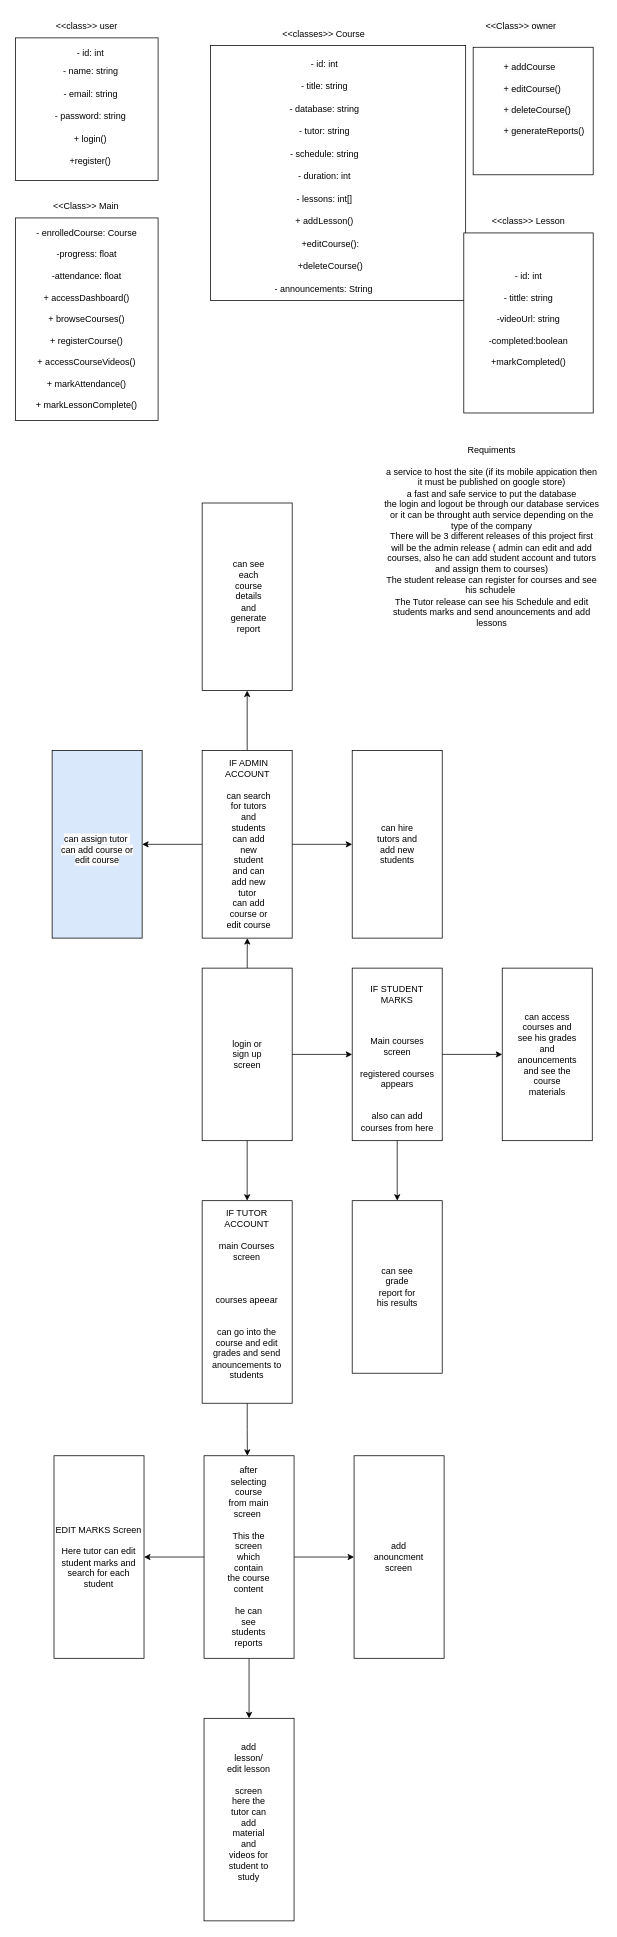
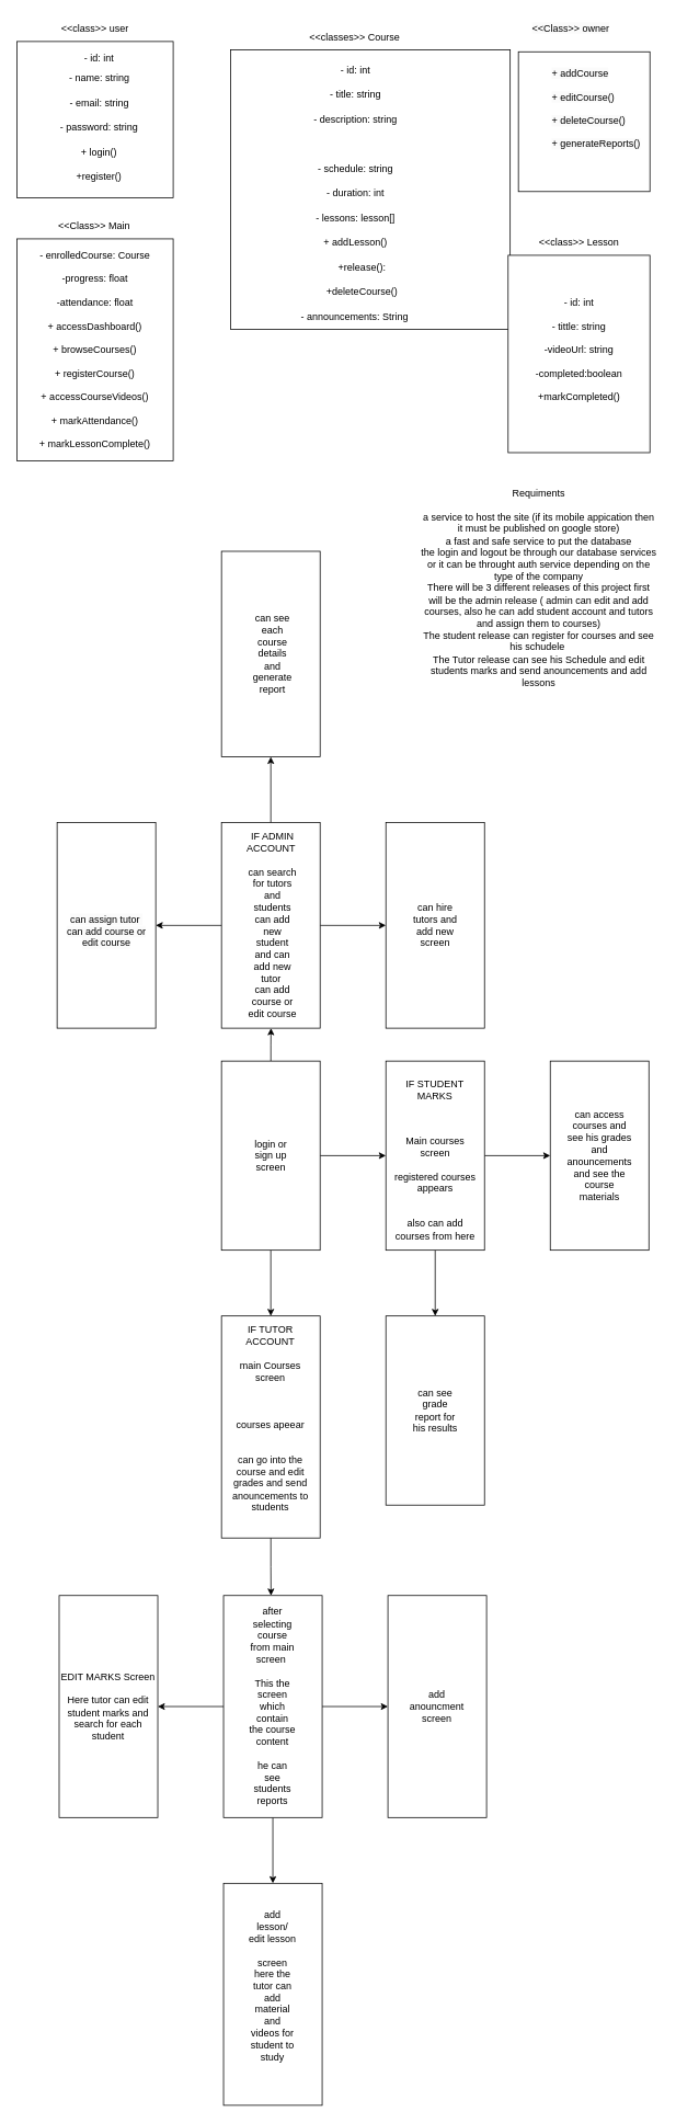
- <mxCell id="14" value="- database: string" style="text;strokeColor=none;align=center;fillColor=none;html=1;verticalAlign=middle;whiteSpace=wrap;rounded=0;" vertex="1" parent="1"><mxGeometry x="377.5" y="130" width="107.5" height="30" as="geometry" /></mxCell>
+ <mxCell id="14" value="- description: string" style="text;strokeColor=none;align=center;fillColor=none;html=1;verticalAlign=middle;whiteSpace=wrap;rounded=0;" vertex="1" parent="1"><mxGeometry x="377.5" y="130" width="107.5" height="30" as="geometry" /></mxCell>
- <mxCell id="15" value="- tutor: string" style="text;strokeColor=none;align=center;fillColor=none;html=1;verticalAlign=middle;whiteSpace=wrap;rounded=0;" vertex="1" parent="1"><mxGeometry x="377.5" y="160" width="107.5" height="30" as="geometry" /></mxCell>
- <mxCell id="18" value="- lessons: int[]" style="text;strokeColor=none;align=center;fillColor=none;html=1;verticalAlign=middle;whiteSpace=wrap;rounded=0;" vertex="1" parent="1"><mxGeometry x="377.5" y="250" width="107.5" height="30" as="geometry" /></mxCell>
+ <mxCell id="18" value="- lessons: lesson[]" style="text;strokeColor=none;align=center;fillColor=none;html=1;verticalAlign=middle;whiteSpace=wrap;rounded=0;" vertex="1" parent="1"><mxGeometry x="377.5" y="250" width="107.5" height="30" as="geometry" /></mxCell>
- <mxCell id="20" value="+editCourse():" style="text;strokeColor=none;align=center;fillColor=none;html=1;verticalAlign=middle;whiteSpace=wrap;rounded=0;" vertex="1" parent="1"><mxGeometry x="386.25" y="310" width="107.5" height="30" as="geometry" /></mxCell>
+ <mxCell id="20" value="+release():" style="text;strokeColor=none;align=center;fillColor=none;html=1;verticalAlign=middle;whiteSpace=wrap;rounded=0;" vertex="1" parent="1"><mxGeometry x="386.25" y="310" width="107.5" height="30" as="geometry" /></mxCell>
- <mxCell id="56" value="&lt;br&gt;&lt;span style=&quot;color: rgb(0, 0, 0); font-family: Helvetica; font-size: 12px; font-style: normal; font-variant-ligatures: normal; font-variant-caps: normal; font-weight: 400; letter-spacing: normal; orphans: 2; text-align: center; text-indent: 0px; text-transform: none; widows: 2; word-spacing: 0px; -webkit-text-stroke-width: 0px; background-color: rgb(251, 251, 251); text-decoration-thickness: initial; text-decoration-style: initial; text-decoration-color: initial; float: none; display: inline !important;&quot;&gt;can assign tutor&amp;nbsp;&lt;/span&gt;&lt;br style=&quot;border-color: var(--border-color); color: rgb(0, 0, 0); font-family: Helvetica; font-size: 12px; font-style: normal; font-variant-ligatures: normal; font-variant-caps: normal; font-weight: 400; letter-spacing: normal; orphans: 2; text-align: center; text-indent: 0px; text-transform: none; widows: 2; word-spacing: 0px; -webkit-text-stroke-width: 0px; background-color: rgb(251, 251, 251); text-decoration-thickness: initial; text-decoration-style: initial; text-decoration-color: initial;&quot;&gt;&lt;span style=&quot;color: rgb(0, 0, 0); font-family: Helvetica; font-size: 12px; font-style: normal; font-variant-ligatures: normal; font-variant-caps: normal; font-weight: 400; letter-spacing: normal; orphans: 2; text-align: center; text-indent: 0px; text-transform: none; widows: 2; word-spacing: 0px; -webkit-text-stroke-width: 0px; background-color: rgb(251, 251, 251); text-decoration-thickness: initial; text-decoration-style: initial; text-decoration-color: initial; float: none; display: inline !important;&quot;&gt;can add course or edit course&lt;/span&gt;" style="rounded=0;whiteSpace=wrap;html=1;fillColor=#dae8fc;" vertex="1" parent="1"><mxGeometry x="68.76" y="1000" width="120" height="250" as="geometry" /></mxCell>
+ <mxCell id="56" value="&lt;br&gt;&lt;span style=&quot;color: rgb(0, 0, 0); font-family: Helvetica; font-size: 12px; font-style: normal; font-variant-ligatures: normal; font-variant-caps: normal; font-weight: 400; letter-spacing: normal; orphans: 2; text-align: center; text-indent: 0px; text-transform: none; widows: 2; word-spacing: 0px; -webkit-text-stroke-width: 0px; background-color: rgb(251, 251, 251); text-decoration-thickness: initial; text-decoration-style: initial; text-decoration-color: initial; float: none; display: inline !important;&quot;&gt;can assign tutor&amp;nbsp;&lt;/span&gt;&lt;br style=&quot;border-color: var(--border-color); color: rgb(0, 0, 0); font-family: Helvetica; font-size: 12px; font-style: normal; font-variant-ligatures: normal; font-variant-caps: normal; font-weight: 400; letter-spacing: normal; orphans: 2; text-align: center; text-indent: 0px; text-transform: none; widows: 2; word-spacing: 0px; -webkit-text-stroke-width: 0px; background-color: rgb(251, 251, 251); text-decoration-thickness: initial; text-decoration-style: initial; text-decoration-color: initial;&quot;&gt;&lt;span style=&quot;color: rgb(0, 0, 0); font-family: Helvetica; font-size: 12px; font-style: normal; font-variant-ligatures: normal; font-variant-caps: normal; font-weight: 400; letter-spacing: normal; orphans: 2; text-align: center; text-indent: 0px; text-transform: none; widows: 2; word-spacing: 0px; -webkit-text-stroke-width: 0px; background-color: rgb(251, 251, 251); text-decoration-thickness: initial; text-decoration-style: initial; text-decoration-color: initial; float: none; display: inline !important;&quot;&gt;can add course or edit course&lt;/span&gt;" style="rounded=0;whiteSpace=wrap;html=1;" vertex="1" parent="1"><mxGeometry x="68.76" y="1000" width="120" height="250" as="geometry" /></mxCell>
- <mxCell id="58" value="can hire tutors and add new students" style="text;strokeColor=none;align=center;fillColor=none;html=1;verticalAlign=middle;whiteSpace=wrap;rounded=0;" vertex="1" parent="1"><mxGeometry x="498.75" y="1110" width="60" height="30" as="geometry" /></mxCell>
+ <mxCell id="58" value="can hire tutors and add new screen" style="text;strokeColor=none;align=center;fillColor=none;html=1;verticalAlign=middle;whiteSpace=wrap;rounded=0;" vertex="1" parent="1"><mxGeometry x="498.75" y="1110" width="60" height="30" as="geometry" /></mxCell>
